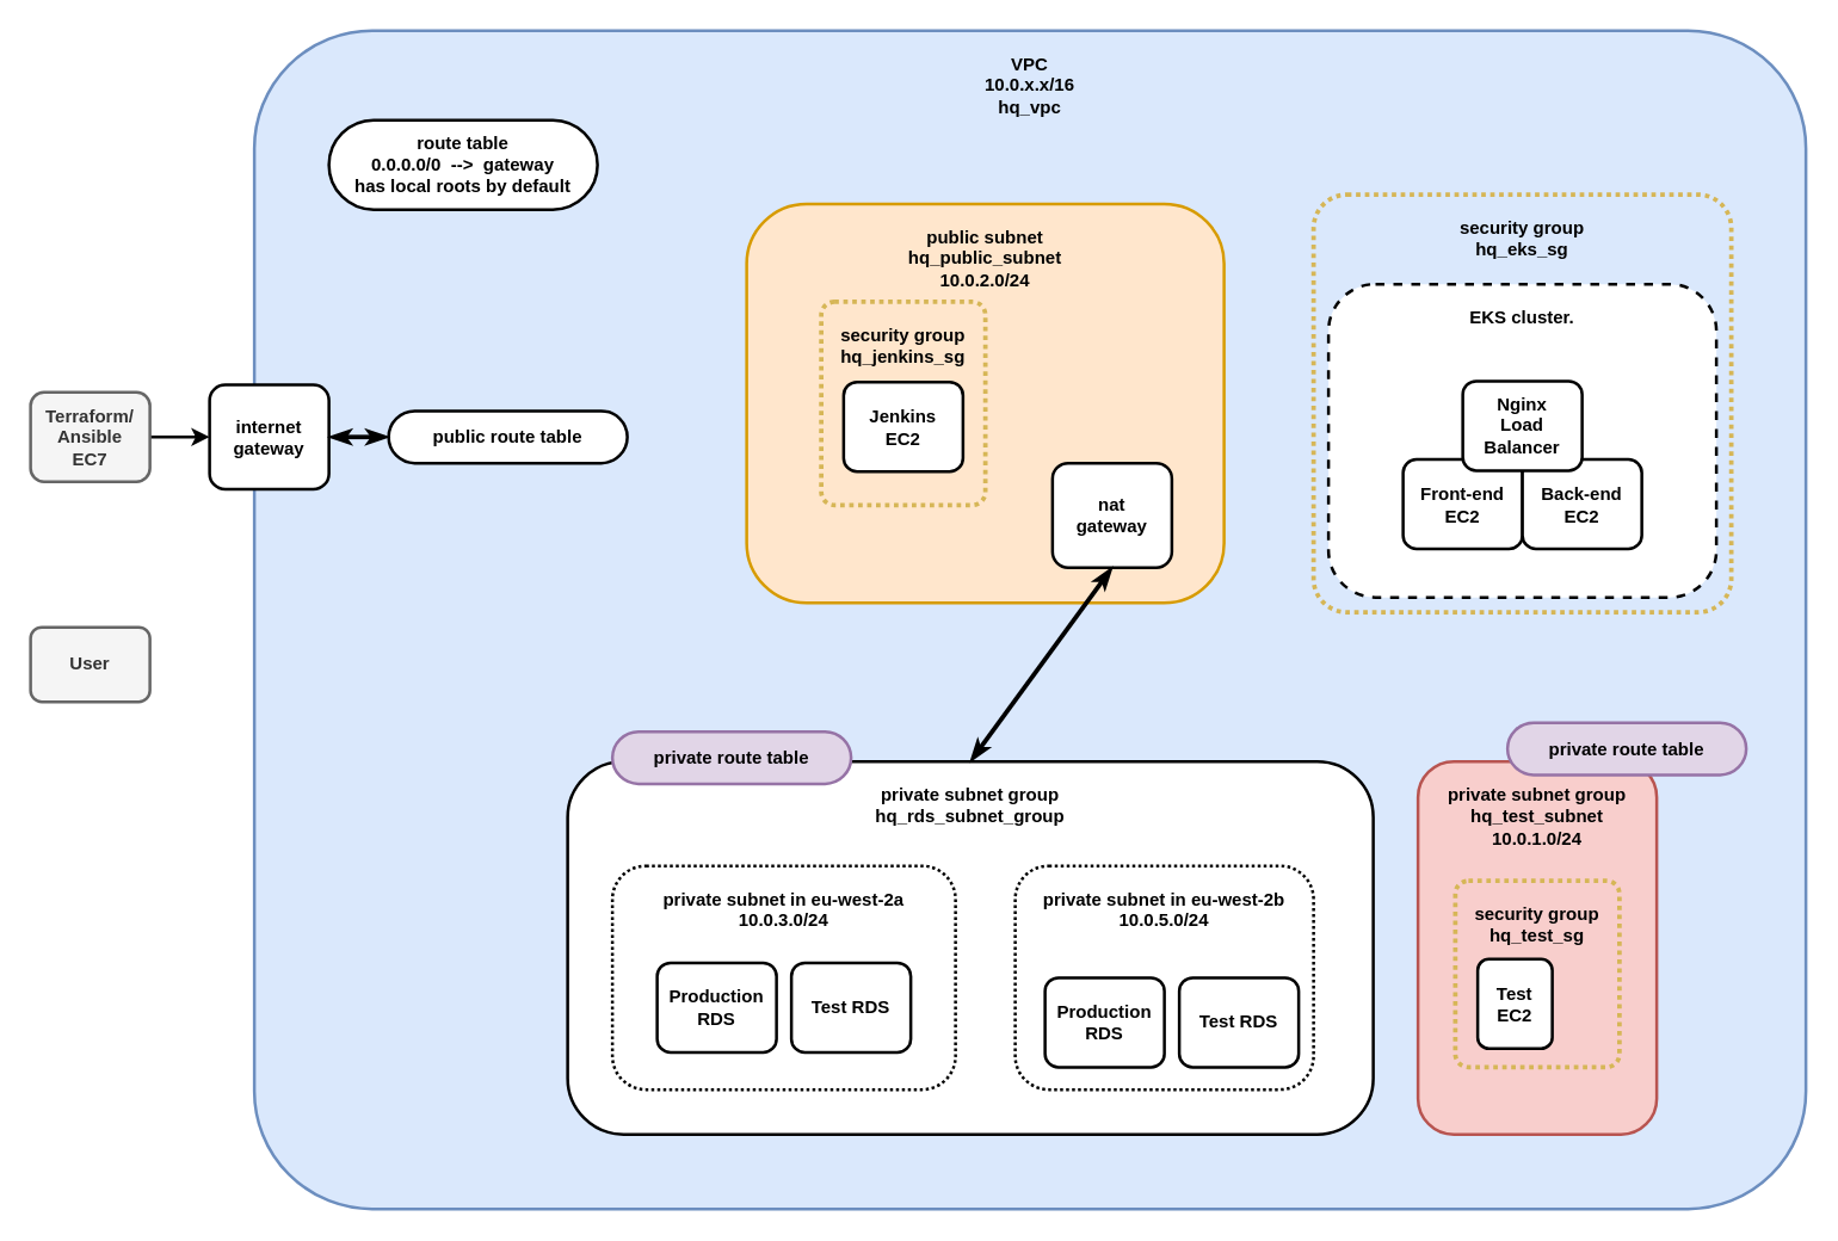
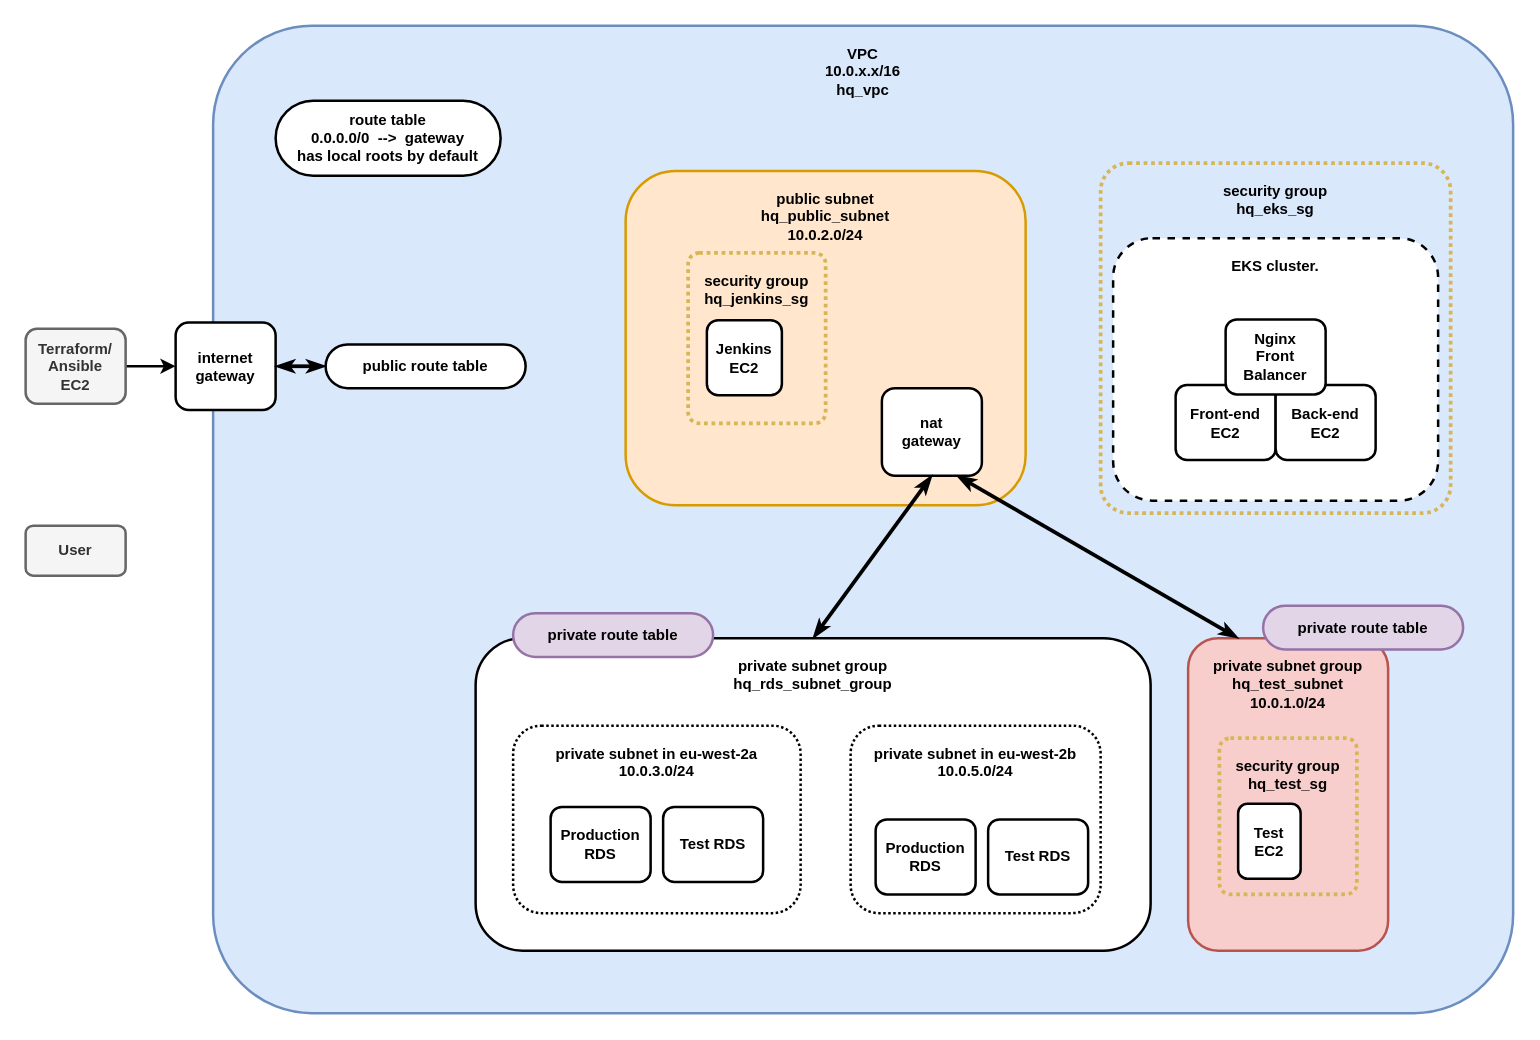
- <mxCell id="28" value="Nginx Load Balancer" style="rounded=1;whiteSpace=wrap;html=1;strokeWidth=2;fontStyle=1;spacing=11;" parent="23" vertex="1"><mxGeometry x="100" y="125" width="80" height="60" as="geometry" /></mxCell>
+ <mxCell id="28" value="Nginx Front Balancer" style="rounded=1;whiteSpace=wrap;html=1;strokeWidth=2;fontStyle=1;spacing=11;" parent="23" vertex="1"><mxGeometry x="100" y="125" width="80" height="60" as="geometry" /></mxCell>
- <mxCell id="32" value="Jenkins EC2" style="rounded=1;whiteSpace=wrap;html=1;strokeWidth=2;fontStyle=1;spacing=11;" vertex="1" parent="29"><mxGeometry x="65" y="119.38" width="80" height="60" as="geometry" /></mxCell>
+ <mxCell id="32" value="Jenkins EC2" style="rounded=1;whiteSpace=wrap;html=1;strokeWidth=2;fontStyle=1;spacing=11;" vertex="1" parent="29"><mxGeometry x="65" y="119.38" width="60" height="60" as="geometry" /></mxCell>
- <mxCell id="5" value="Terraform/&lt;br&gt;Ansible EC7" style="rounded=1;whiteSpace=wrap;html=1;strokeWidth=2;fontStyle=1;spacing=11;fillColor=#f5f5f5;strokeColor=#666666;fontColor=#333333;" parent="1" vertex="1"><mxGeometry x="20" y="262.5" width="80" height="60" as="geometry" /></mxCell>
+ <mxCell id="5" value="Terraform/&lt;br&gt;Ansible EC2" style="rounded=1;whiteSpace=wrap;html=1;strokeWidth=2;fontStyle=1;spacing=11;fillColor=#f5f5f5;strokeColor=#666666;fontColor=#333333;" parent="1" vertex="1"><mxGeometry x="20" y="262.5" width="80" height="60" as="geometry" /></mxCell>
- <mxCell id="9" value="User" style="rounded=1;whiteSpace=wrap;html=1;strokeWidth=2;fontStyle=1;spacing=11;fillColor=#f5f5f5;strokeColor=#666666;fontColor=#333333;" vertex="1" parent="1"><mxGeometry x="20" y="420" width="80" height="50" as="geometry" /></mxCell>
+ <mxCell id="9" value="User" style="rounded=1;whiteSpace=wrap;html=1;strokeWidth=2;fontStyle=1;spacing=11;fillColor=#f5f5f5;strokeColor=#666666;fontColor=#333333;" vertex="1" parent="1"><mxGeometry x="20" y="420" width="80" height="40" as="geometry" /></mxCell>
+ <mxCell id="35" value="" style="endArrow=classicThin;html=1;startArrow=classicThin;startFill=1;endFill=1;strokeWidth=3;entryX=0.75;entryY=1;entryDx=0;entryDy=0;exitX=0.25;exitY=0;exitDx=0;exitDy=0;" edge="1" parent="1" source="20" target="33"><mxGeometry width="50" height="50" relative="1" as="geometry"><mxPoint x="715" y="600" as="sourcePoint" /><mxPoint x="780" y="535" as="targetPoint" /></mxGeometry></mxCell>
